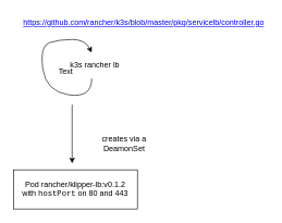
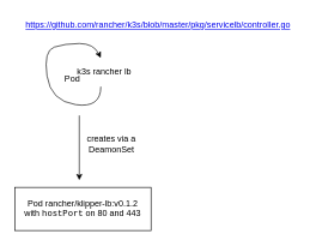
- <mxCell id="8" value="Text" style="text;html=1;resizable=0;autosize=1;align=center;verticalAlign=middle;points=[];fillColor=none;strokeColor=none;rounded=0;" vertex="1" parent="1"><mxGeometry x="80" y="100" width="40" height="20" as="geometry" /></mxCell>
+ <mxCell id="8" value="Pod" style="text;html=1;resizable=0;autosize=1;align=center;verticalAlign=middle;points=[];fillColor=none;strokeColor=none;rounded=0;" vertex="1" parent="1"><mxGeometry x="80" y="100" width="40" height="20" as="geometry" /></mxCell>
- <mxCell id="6" value="creates via a DeamonSet" style="text;html=1;strokeColor=none;fillColor=none;align=center;verticalAlign=middle;whiteSpace=wrap;rounded=0;" parent="1" vertex="1"><mxGeometry x="135" y="200" width="110" height="40" as="geometry" /></mxCell>
+ <mxCell id="6" value="creates via a DeamonSet" style="text;html=1;strokeColor=none;fillColor=none;align=center;verticalAlign=middle;whiteSpace=wrap;rounded=0;" parent="1" vertex="1"><mxGeometry x="100" y="180" width="110" height="40" as="geometry" /></mxCell>
